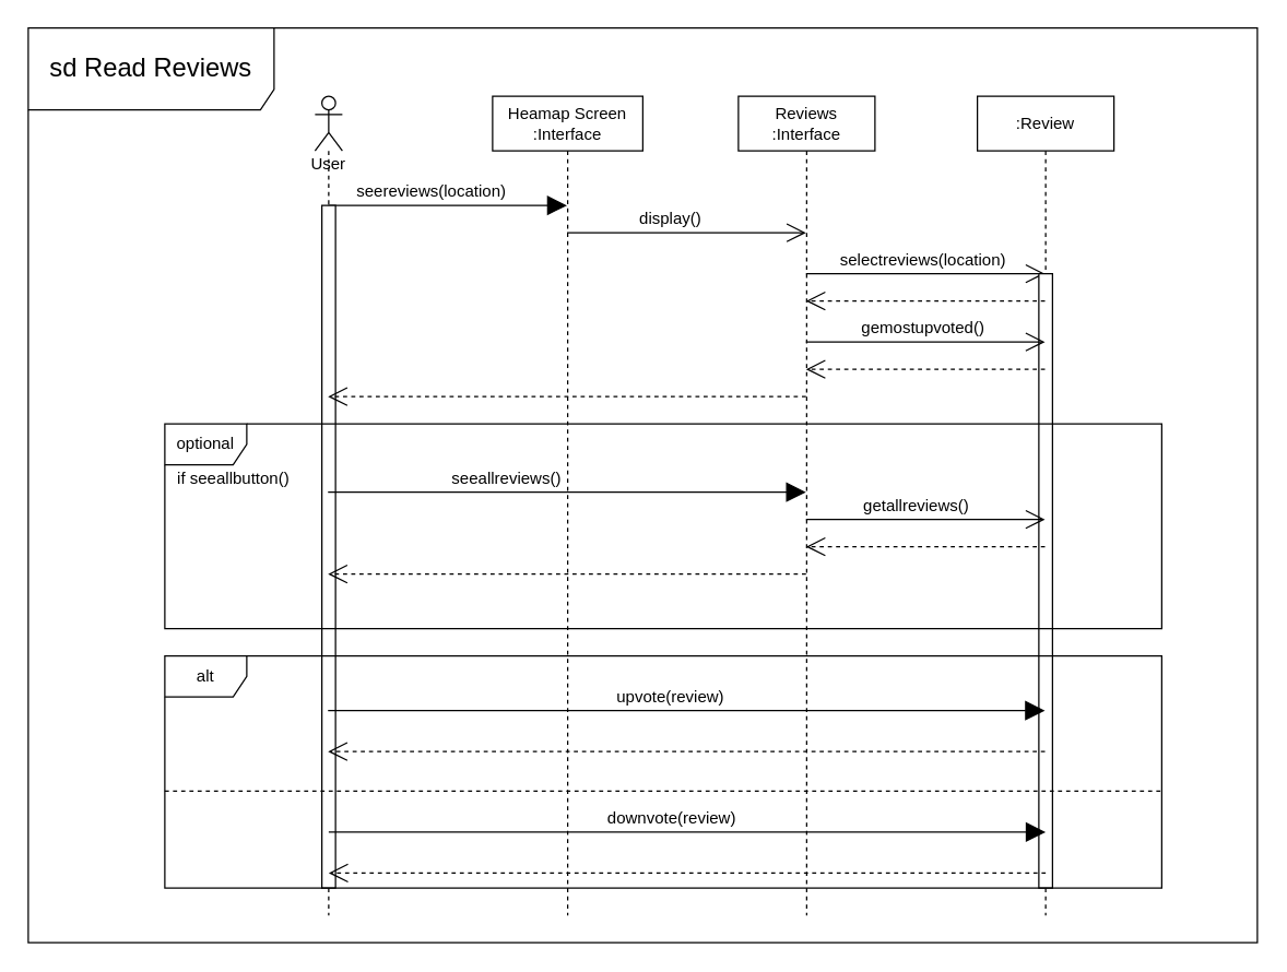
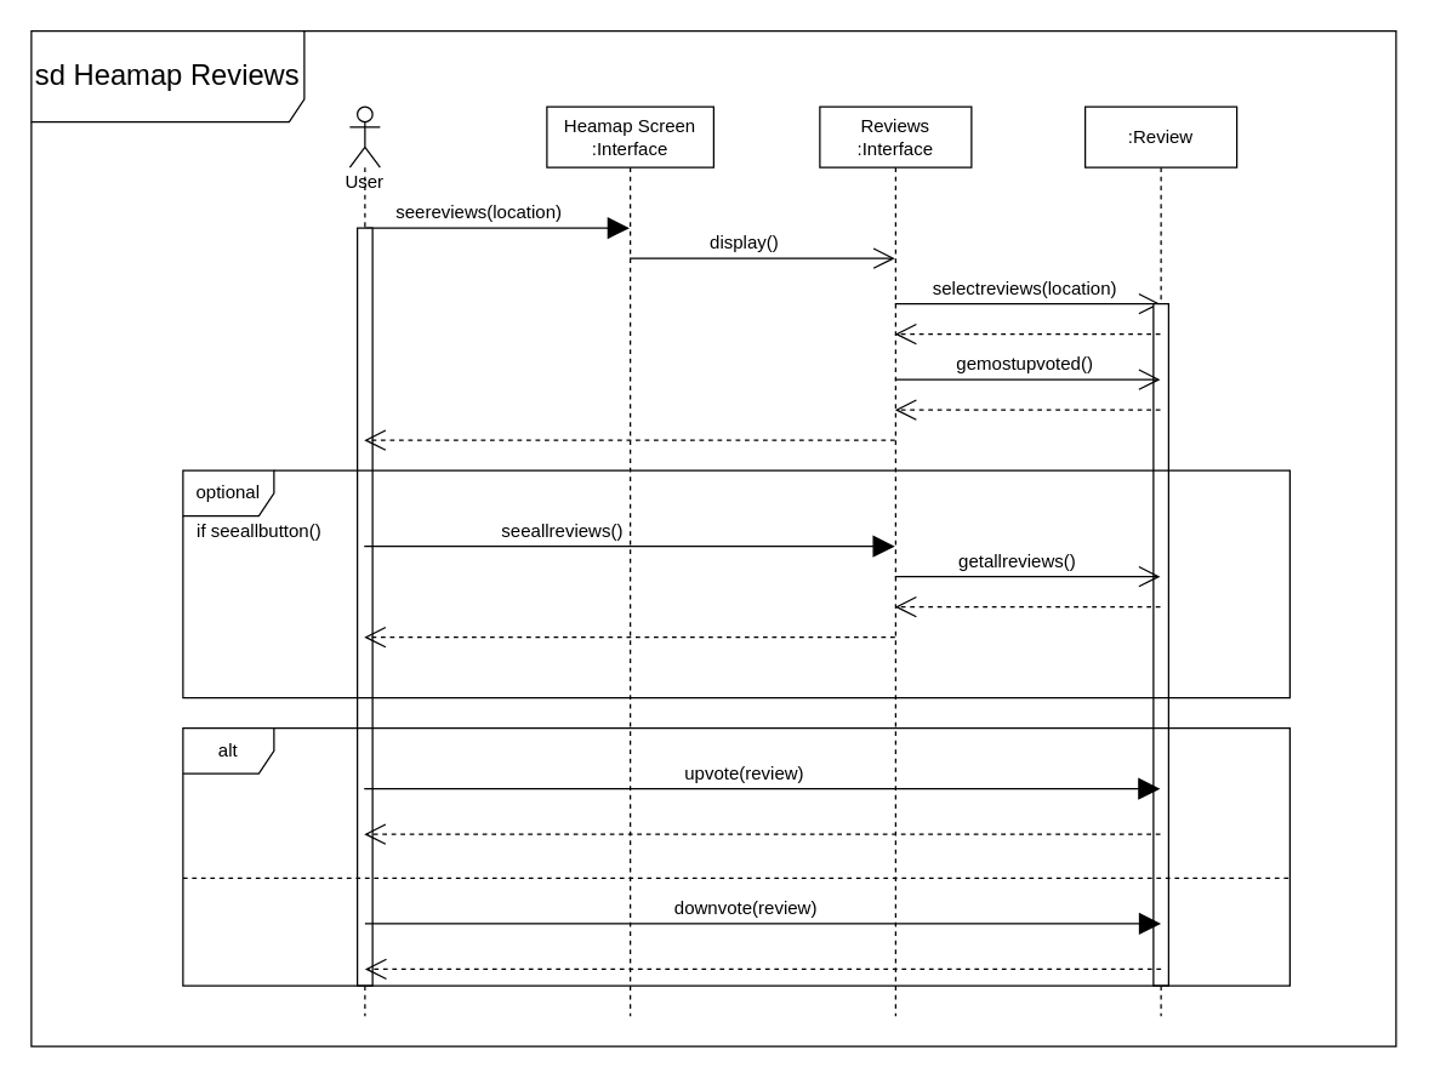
- <mxCell id="35" value="&lt;font style=&quot;font-size: 19px&quot;&gt;sd Read Reviews&lt;/font&gt;" style="shape=umlFrame;whiteSpace=wrap;html=1;width=180;height=60;" vertex="1" parent="1"><mxGeometry x="20" width="900" height="670" as="geometry" y="20" /></mxCell>
+ <mxCell id="35" value="&lt;font style=&quot;font-size: 19px&quot;&gt;sd Heamap Reviews&lt;/font&gt;" style="shape=umlFrame;whiteSpace=wrap;html=1;width=180;height=60;" vertex="1" parent="1"><mxGeometry x="20" width="900" height="670" as="geometry" y="20" /></mxCell>
